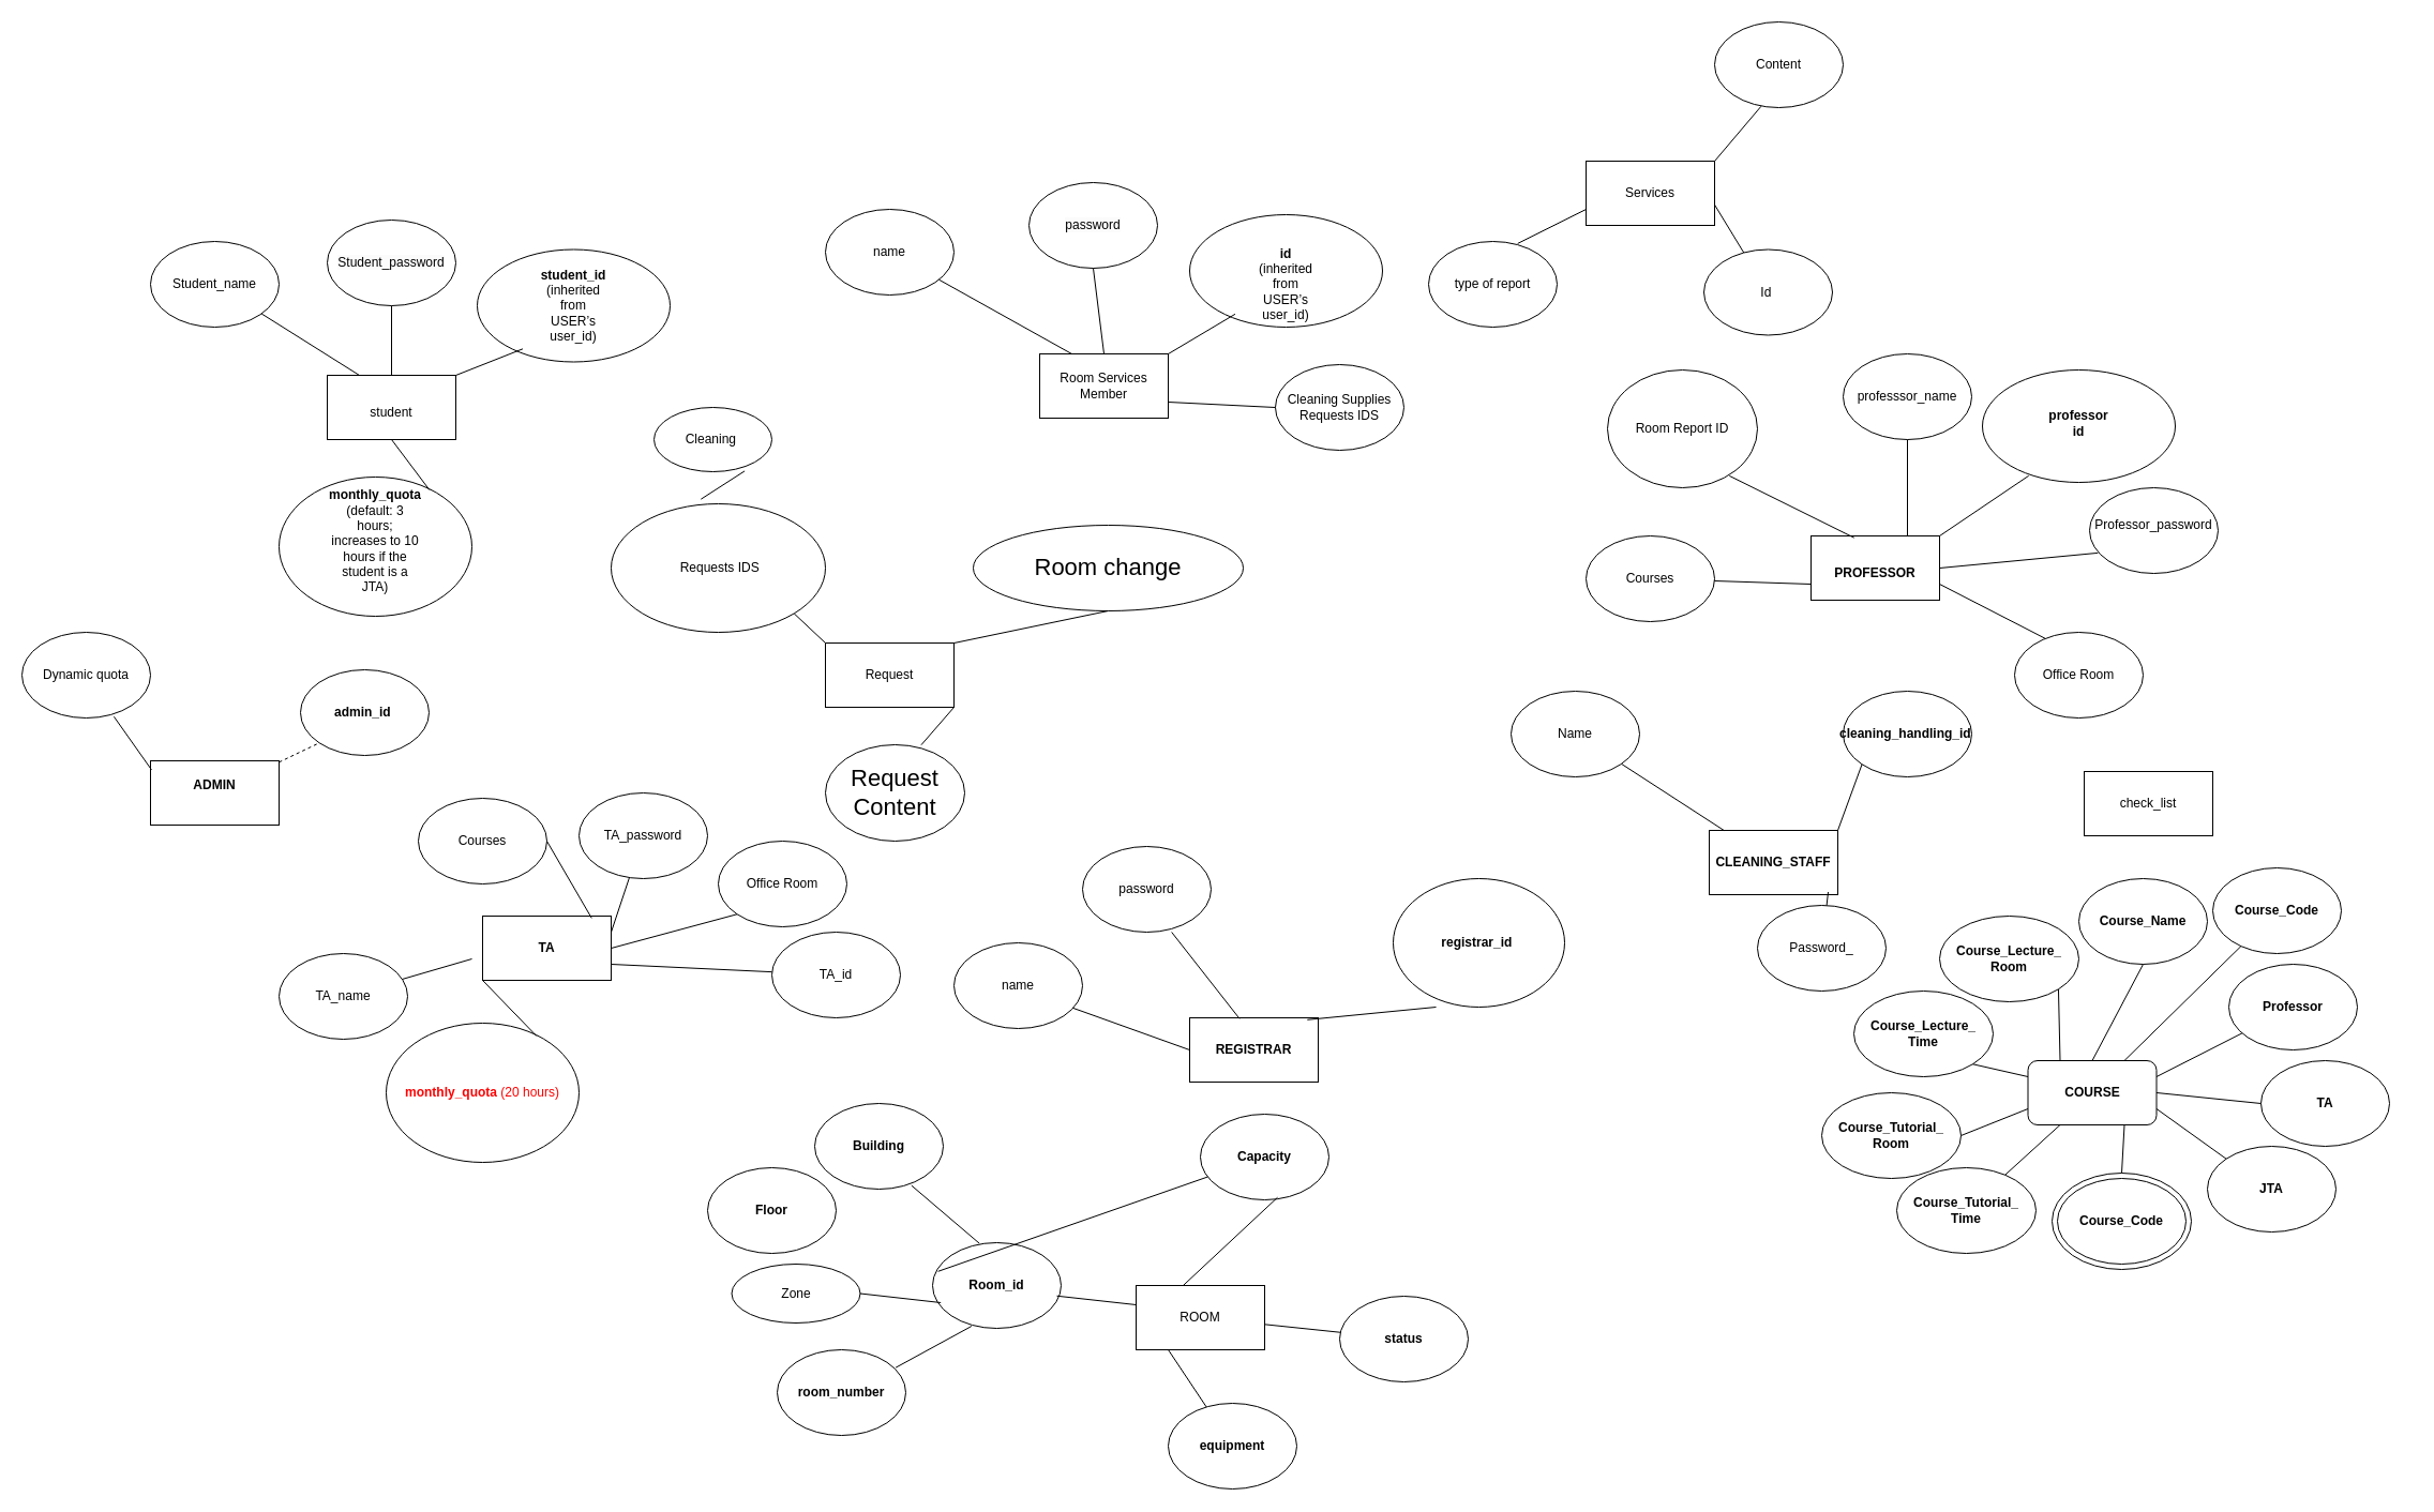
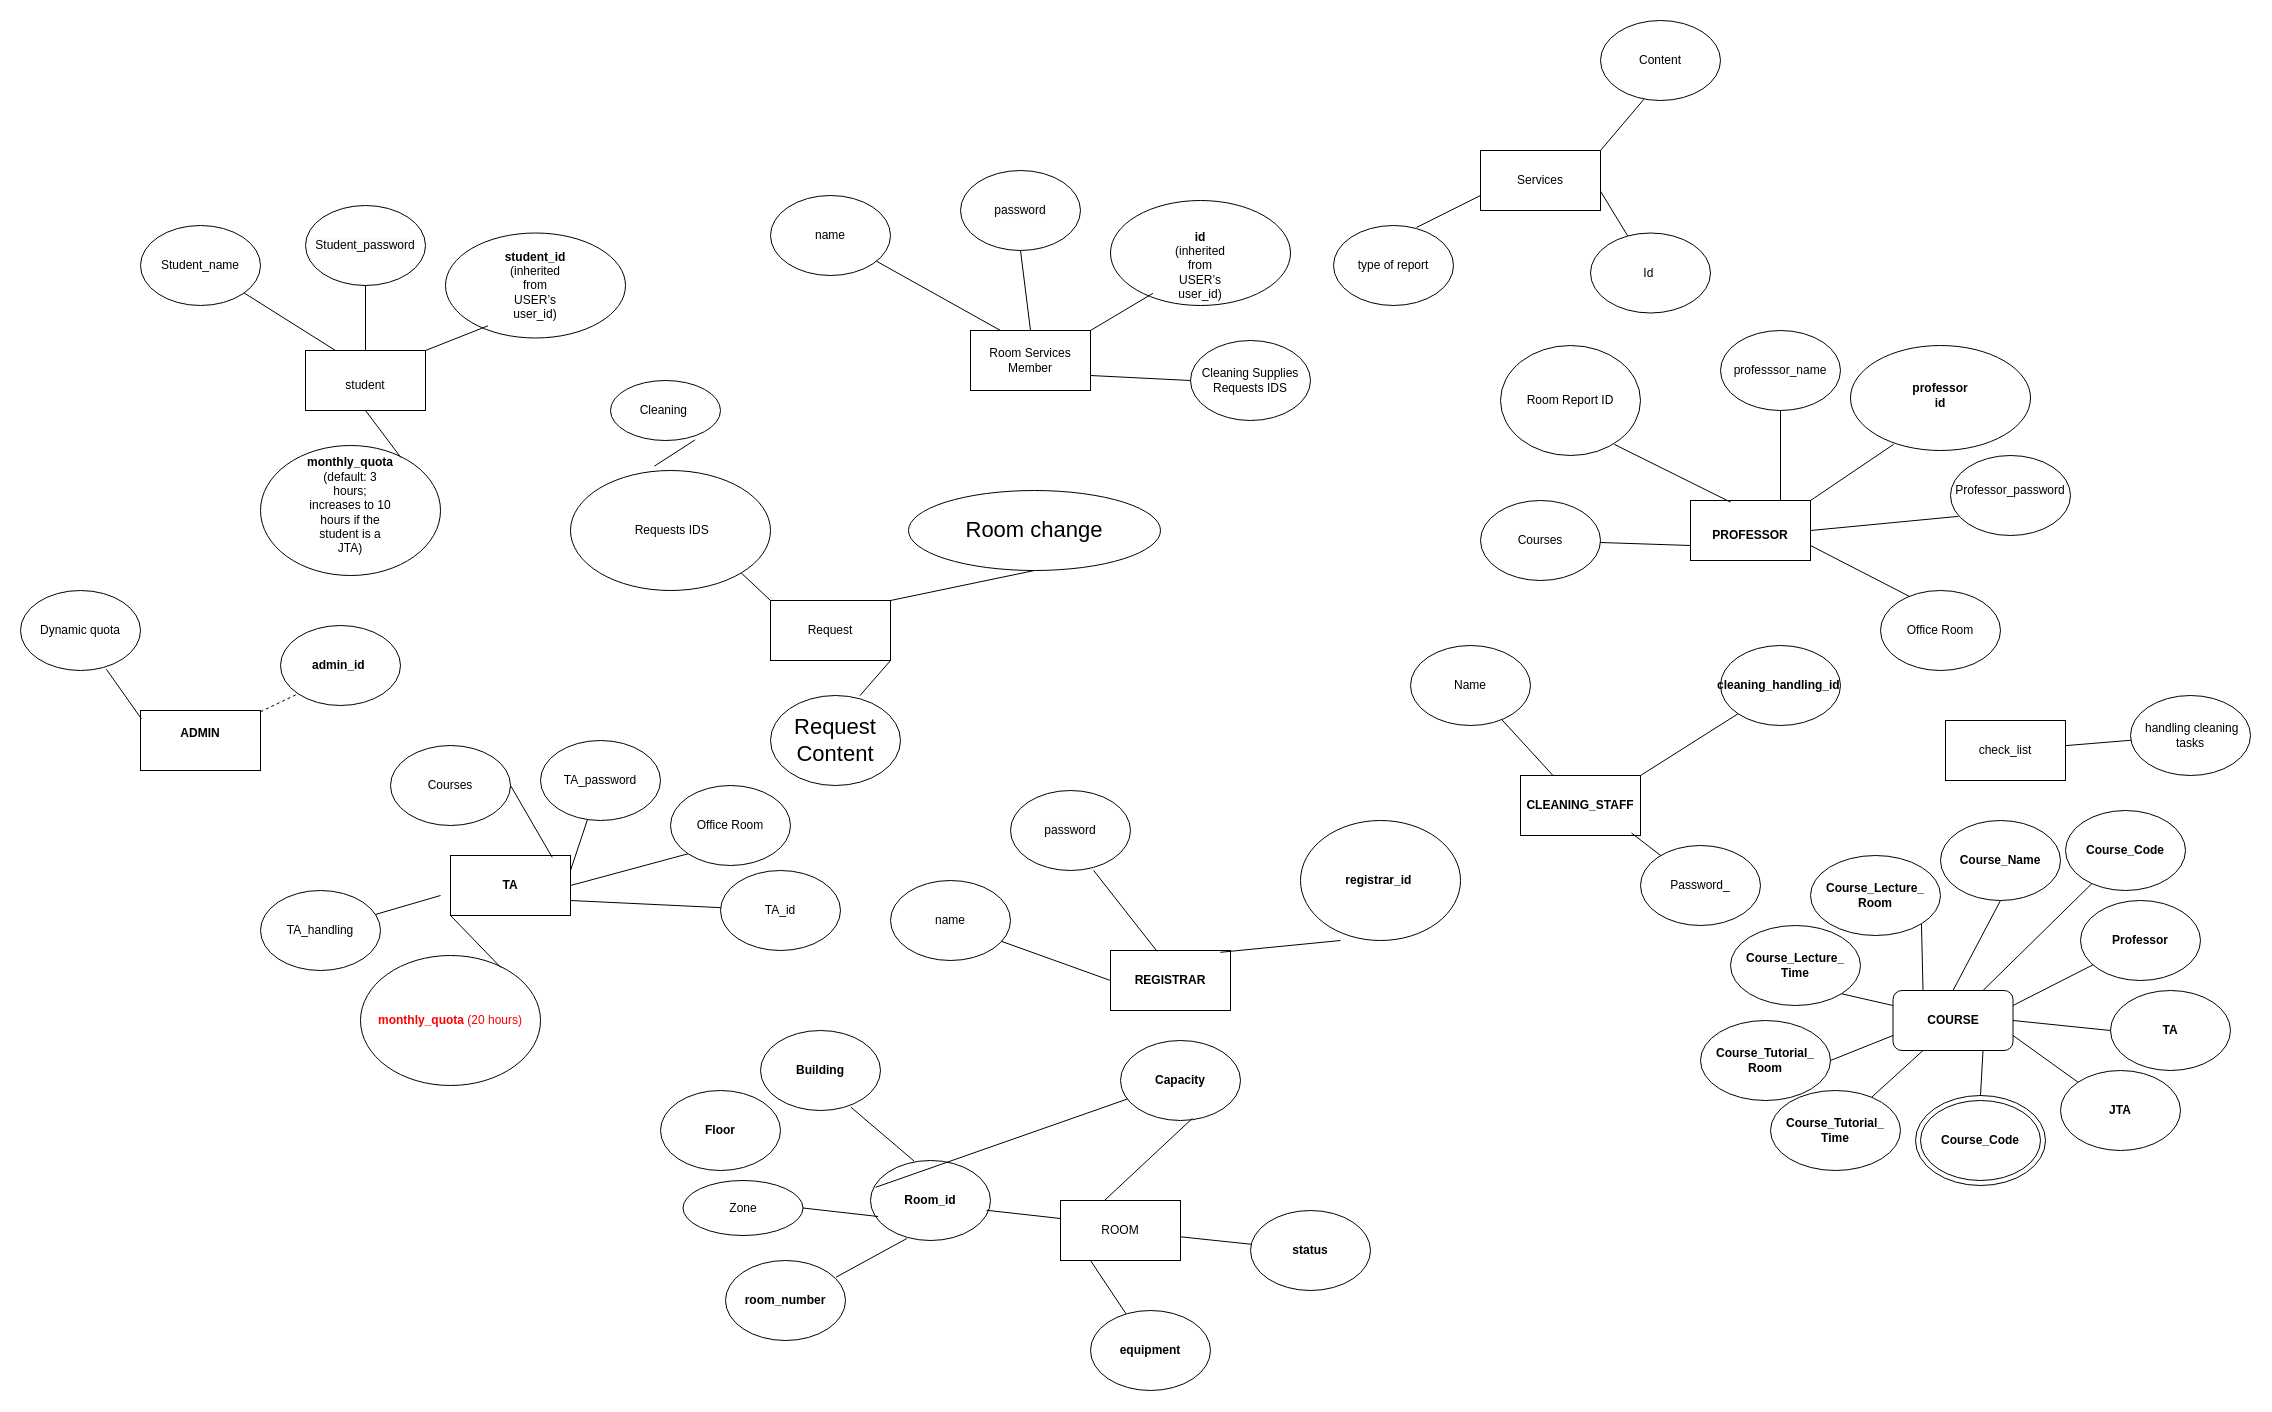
+ <mxCell id="48" value="&amp;nbsp;handling cleaning tasks" style="ellipse;whiteSpace=wrap;html=1;" parent="1" vertex="1"><mxGeometry x="2130" y="695" width="120" height="80" as="geometry" /></mxCell>
+ <mxCell id="50" value="" style="endArrow=none;html=1;rounded=0;" parent="1" source="48" target="117" edge="1"><mxGeometry width="50" height="50" relative="1" as="geometry"><mxPoint x="1465" y="880" as="sourcePoint" /><mxPoint x="1855" y="770" as="targetPoint" /></mxGeometry></mxCell>
- <mxCell id="46" value="&lt;strong data-end=&quot;1135&quot; data-start=&quot;1114&quot;&gt;CLEANING_STAFF&lt;/strong&gt;" style="rounded=0;whiteSpace=wrap;html=1;" parent="1" vertex="1"><mxGeometry x="1595" y="775" width="120" height="60" as="geometry" /></mxCell>
+ <mxCell id="46" value="&lt;strong data-end=&quot;1135&quot; data-start=&quot;1114&quot;&gt;CLEANING_STAFF&lt;/strong&gt;" style="rounded=0;whiteSpace=wrap;html=1;" parent="1" vertex="1"><mxGeometry x="1520" y="775" width="120" height="60" as="geometry" /></mxCell>
- <mxCell id="77" value="TA_name" style="ellipse;whiteSpace=wrap;html=1;" parent="1" vertex="1"><mxGeometry x="260" y="890" width="120" height="80" as="geometry" /></mxCell>
+ <mxCell id="77" value="TA_handling" style="ellipse;whiteSpace=wrap;html=1;" parent="1" vertex="1"><mxGeometry x="260" y="890" width="120" height="80" as="geometry" /></mxCell>
